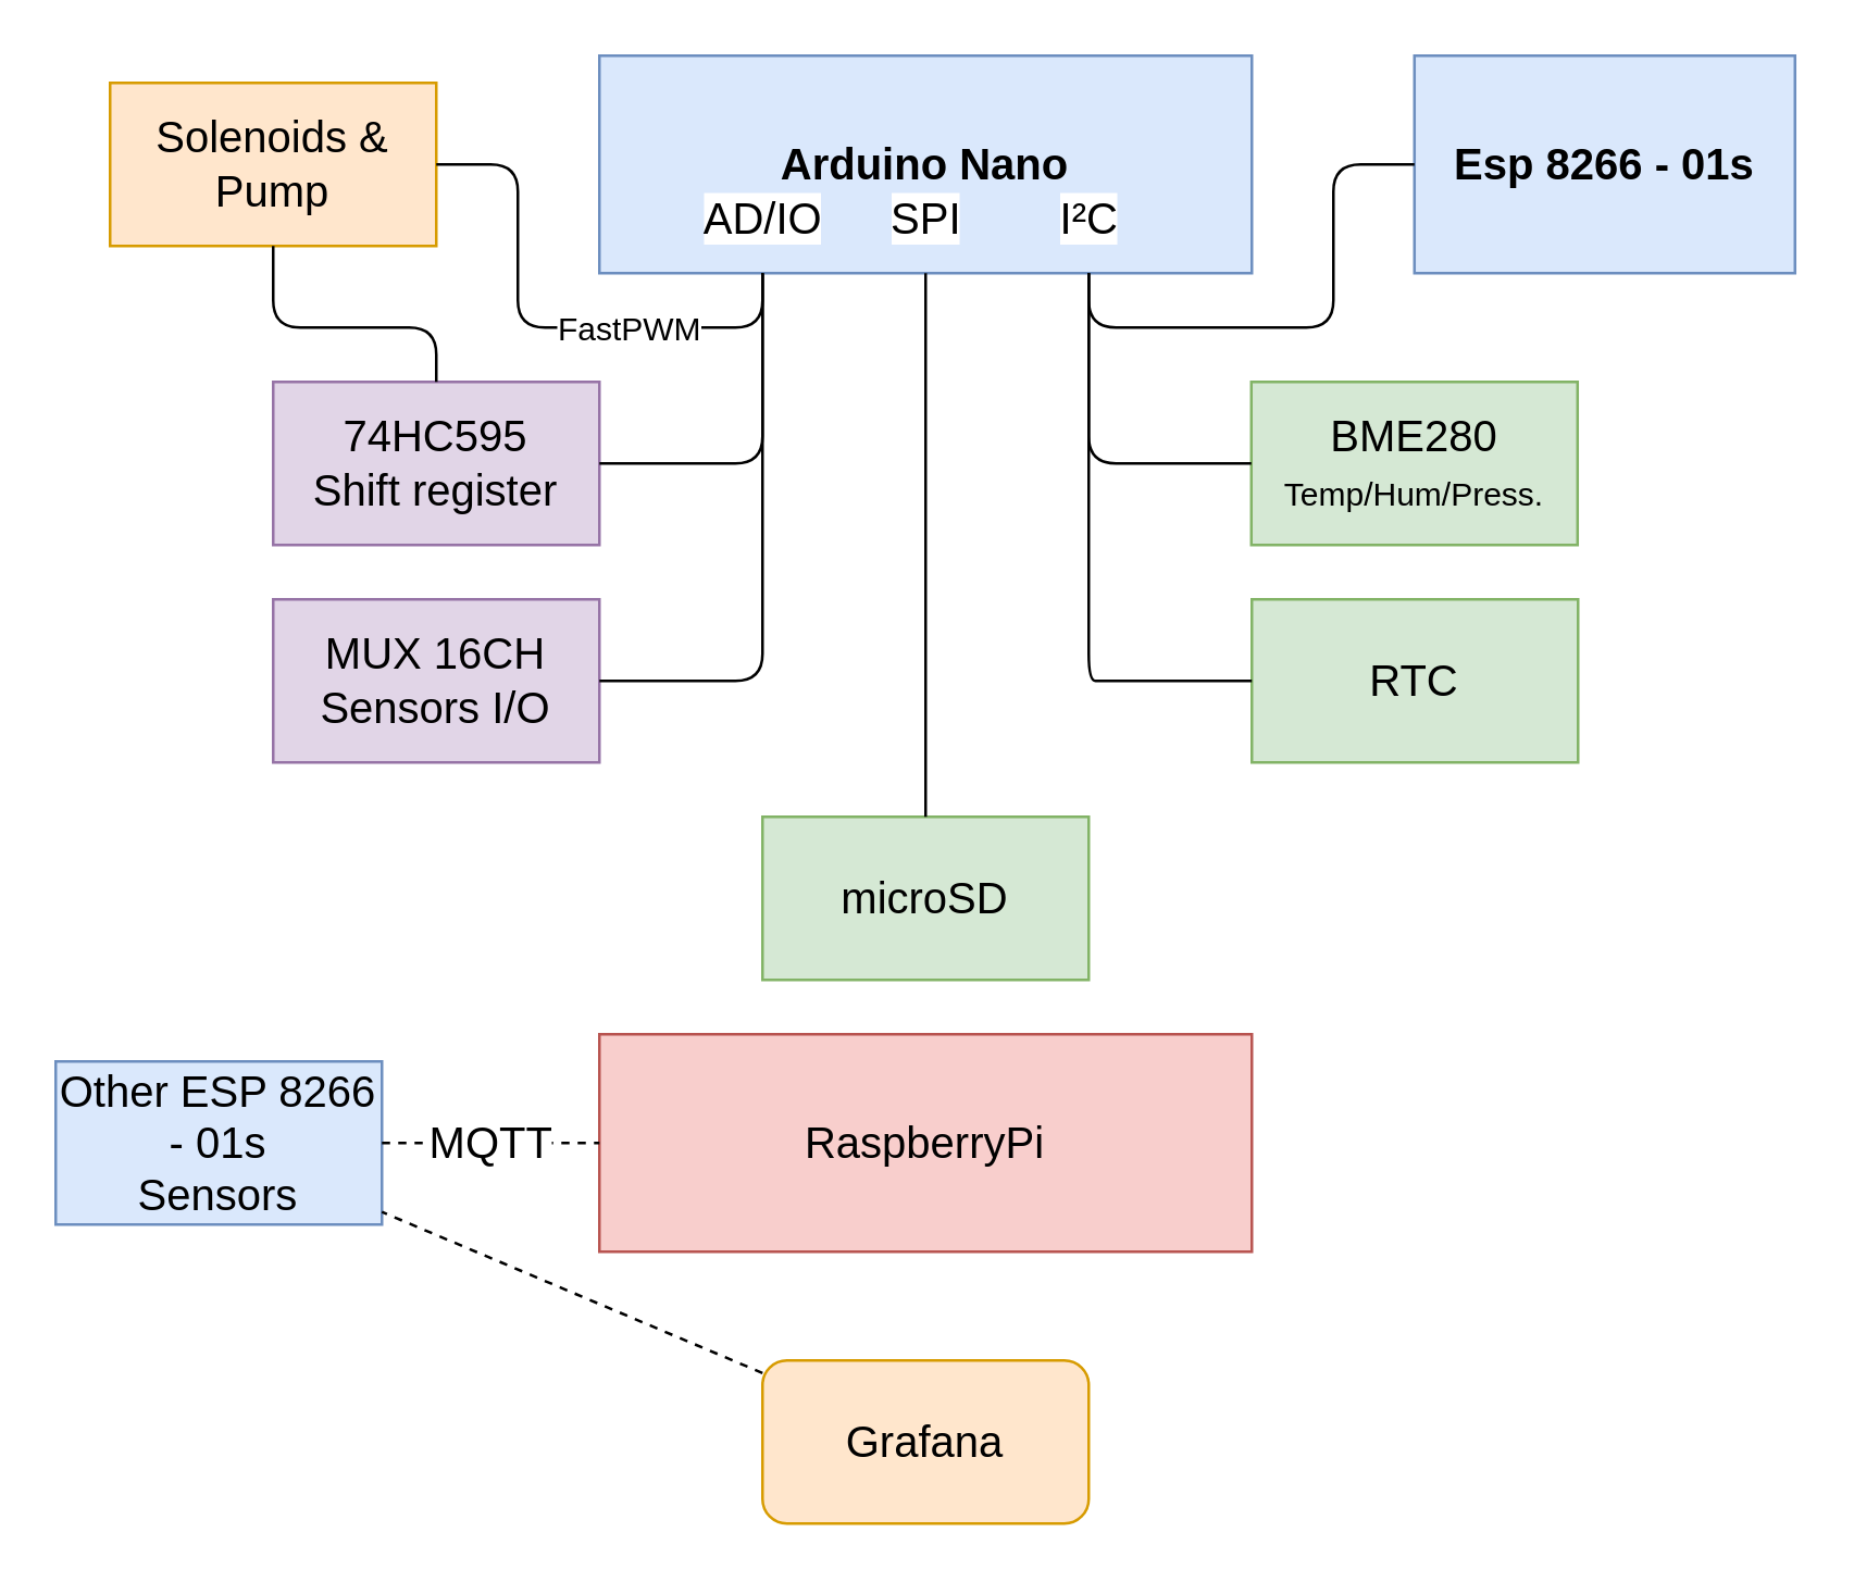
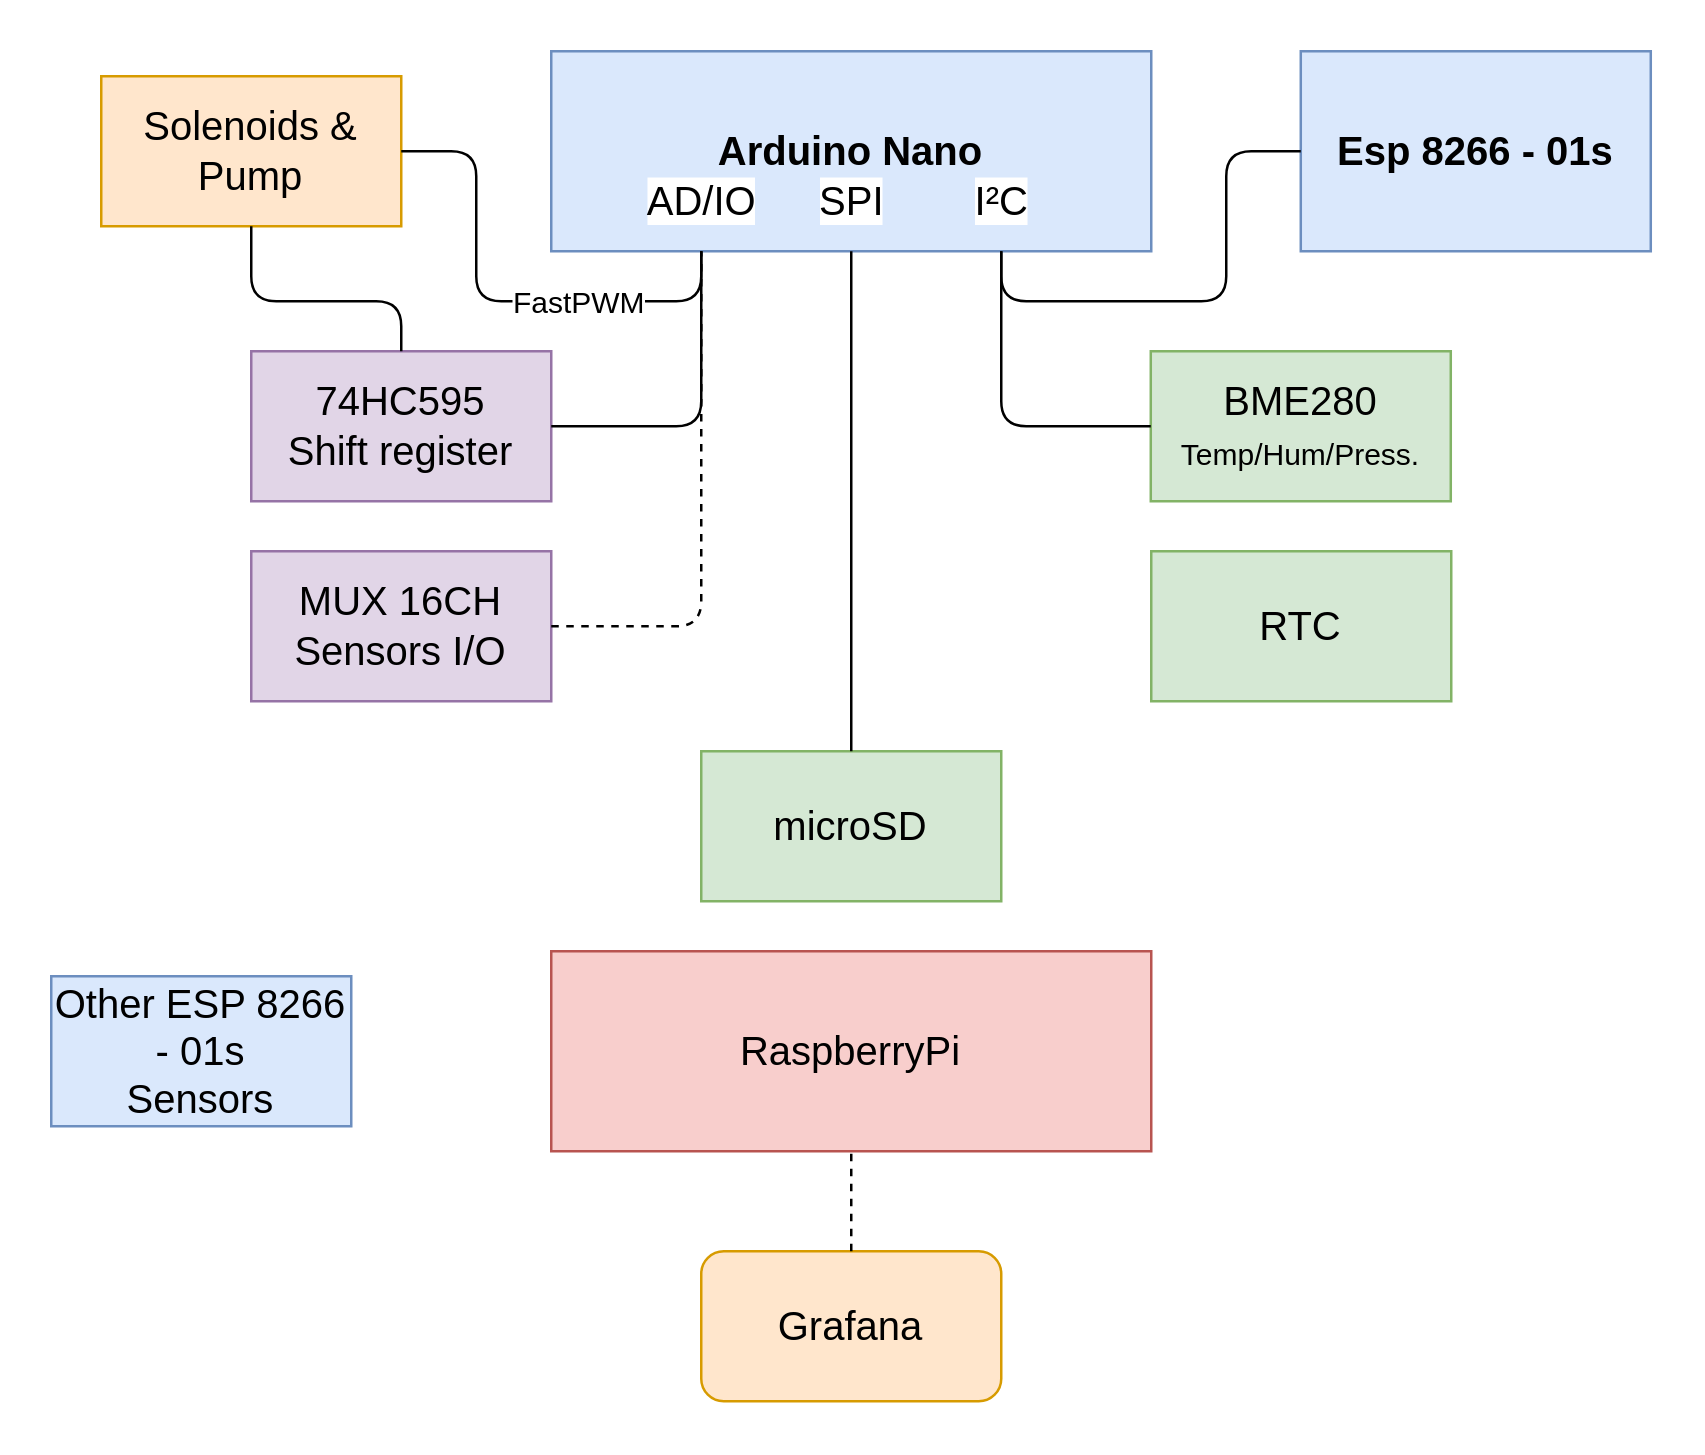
- <mxCell id="10" value="" style="endArrow=none;html=1;fontSize=16;entryX=0.25;entryY=1;entryDx=0;entryDy=0;exitX=1;exitY=0.5;exitDx=0;exitDy=0;" parent="1" source="8" target="2" edge="1"><mxGeometry width="50" height="50" relative="1" as="geometry"><mxPoint x="310" y="310" as="sourcePoint" /><mxPoint x="360" y="260" as="targetPoint" /><Array as="points"><mxPoint x="280" y="250" /><mxPoint x="280" y="180" /></Array></mxGeometry></mxCell>
+ <mxCell id="10" value="" style="endArrow=none;html=1;fontSize=16;entryX=0.25;entryY=1;entryDx=0;entryDy=0;exitX=1;exitY=0.5;exitDx=0;exitDy=0;dashed=1;" parent="1" source="8" target="2" edge="1"><mxGeometry width="50" height="50" relative="1" as="geometry"><mxPoint x="310" y="310" as="sourcePoint" /><mxPoint x="360" y="260" as="targetPoint" /><Array as="points"><mxPoint x="280" y="250" /><mxPoint x="280" y="180" /></Array></mxGeometry></mxCell>
- <mxCell id="14" value="" style="endArrow=none;html=1;fontSize=16;entryX=0.75;entryY=1;entryDx=0;entryDy=0;exitX=0;exitY=0.5;exitDx=0;exitDy=0;" parent="1" source="13" target="2" edge="1"><mxGeometry width="50" height="50" relative="1" as="geometry"><mxPoint x="500" y="120" as="sourcePoint" /><mxPoint x="450" y="210" as="targetPoint" /><Array as="points"><mxPoint x="410" y="250" /><mxPoint x="400" y="250" /><mxPoint x="400" y="130" /><mxPoint x="400" y="120" /></Array></mxGeometry></mxCell>
- <mxCell id="20" value="MQTT" style="endArrow=none;dashed=1;html=1;fontSize=16;entryX=0;entryY=0.5;entryDx=0;entryDy=0;" parent="1" source="19" target="18" edge="1"><mxGeometry width="50" height="50" relative="1" as="geometry"><mxPoint x="140" y="470" as="sourcePoint" /><mxPoint x="210.711" y="420" as="targetPoint" /></mxGeometry></mxCell>
- <mxCell id="22" value="" style="endArrow=none;dashed=1;html=1;fontSize=16;" parent="1" source="21" target="19" edge="1"><mxGeometry width="50" height="50" relative="1" as="geometry"><mxPoint x="320" y="500" as="sourcePoint" /><mxPoint x="350" y="470" as="targetPoint" /></mxGeometry></mxCell>
+ <mxCell id="22" value="" style="endArrow=none;dashed=1;html=1;fontSize=16;entryX=0.5;entryY=1;entryDx=0;entryDy=0;" parent="1" source="21" target="18" edge="1"><mxGeometry width="50" height="50" relative="1" as="geometry"><mxPoint x="320" y="500" as="sourcePoint" /><mxPoint x="350" y="470" as="targetPoint" /></mxGeometry></mxCell>
